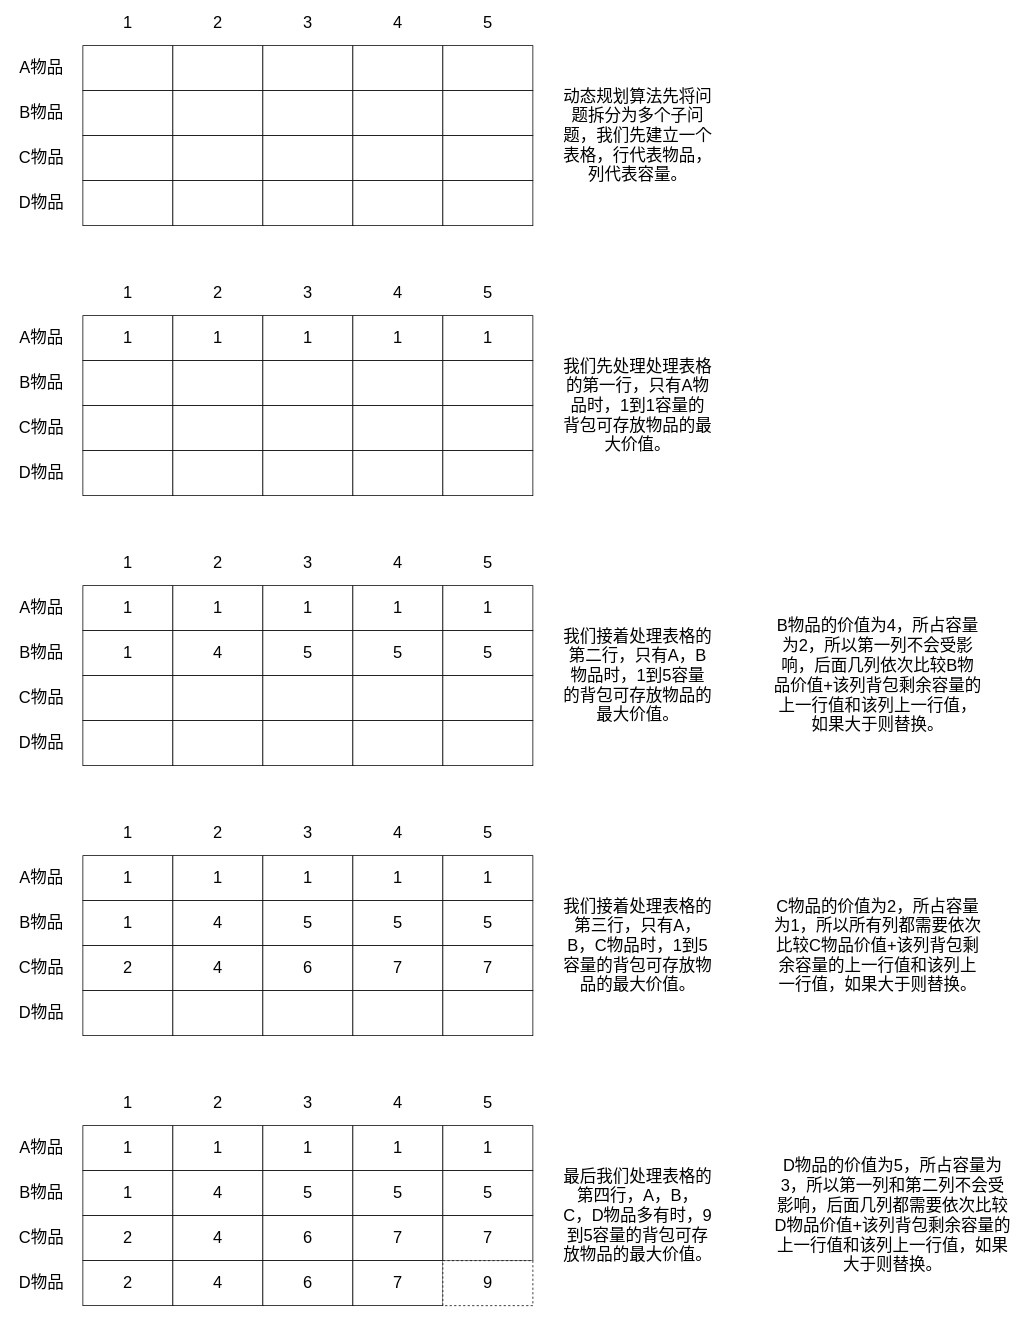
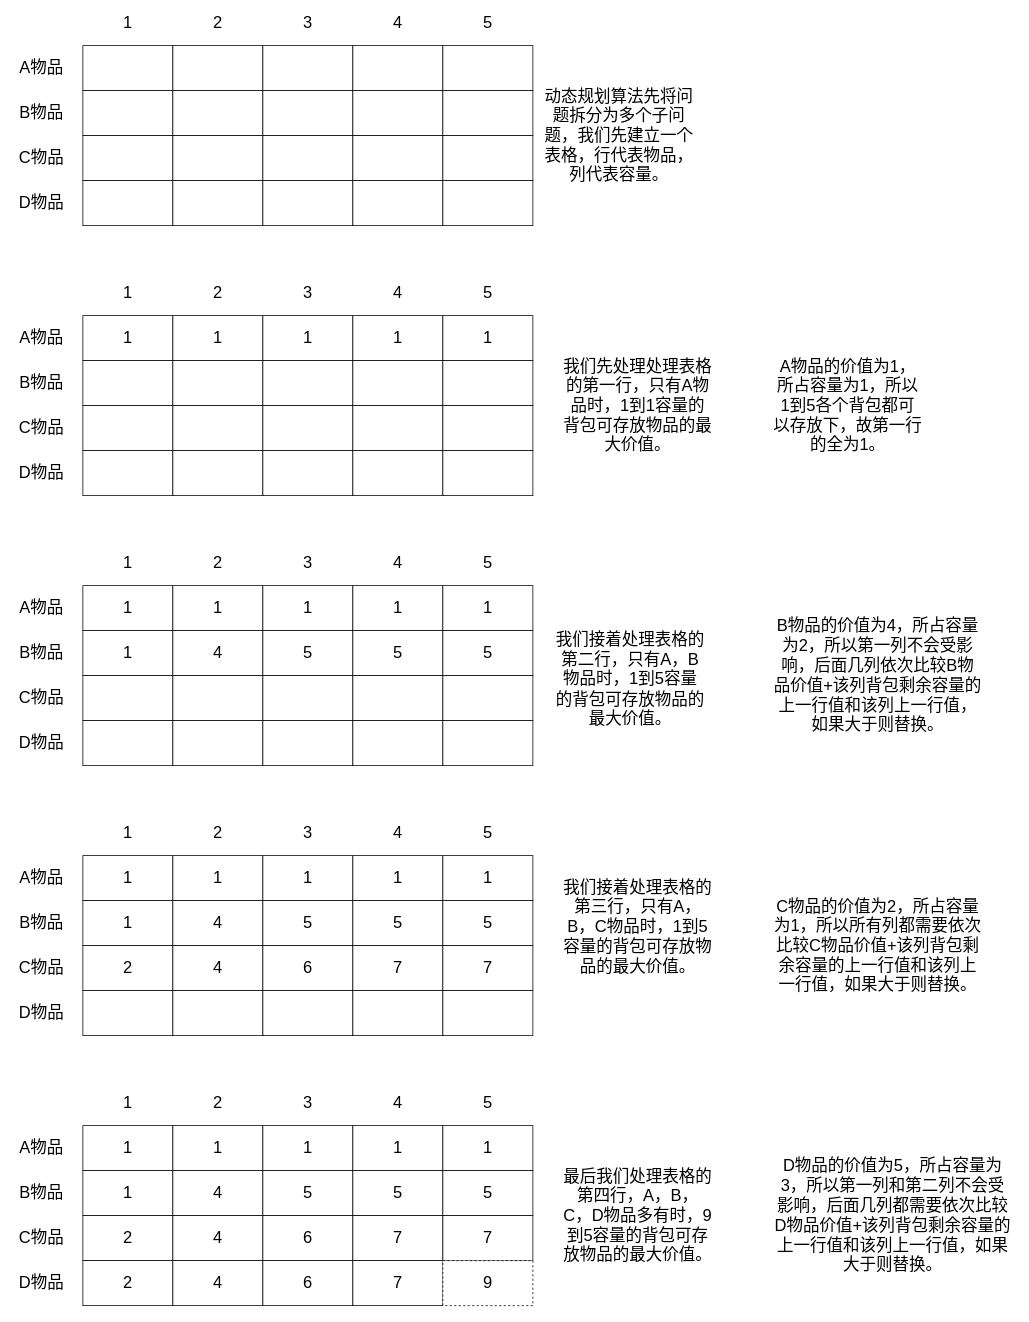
- <mxCell id="31" value="动态规划算法先将问题拆分为多个子问题，我们先建立一个表格，行代表物品，列代表容量。" style="text;html=1;strokeColor=none;fillColor=none;align=center;verticalAlign=middle;whiteSpace=wrap;rounded=0;fontSize=22;" vertex="1" parent="1"><mxGeometry x="750" y="100" width="200" height="160" as="geometry" /></mxCell>
+ <mxCell id="31" value="动态规划算法先将问题拆分为多个子问题，我们先建立一个表格，行代表物品，列代表容量。" style="text;html=1;strokeColor=none;fillColor=none;align=center;verticalAlign=middle;whiteSpace=wrap;rounded=0;fontSize=22;" vertex="1" parent="1"><mxGeometry x="725" y="100" width="200" height="160" as="geometry" /></mxCell>
+ <mxCell id="152" value="A物品的价值为1，所占容量为1，所以1到5各个背包都可以存放下，故第一行的全为1。" style="text;html=1;strokeColor=none;fillColor=none;align=center;verticalAlign=middle;whiteSpace=wrap;rounded=0;fontSize=22;" vertex="1" parent="1"><mxGeometry x="1030" y="460" width="200" height="160" as="geometry" /></mxCell>
- <mxCell id="91" value="我们接着处理表格的第二行，只有A，B物品时，1到5容量的背包可存放物品的最大价值。" style="text;html=1;strokeColor=none;fillColor=none;align=center;verticalAlign=middle;whiteSpace=wrap;rounded=0;fontSize=22;" vertex="1" parent="1"><mxGeometry x="750" y="820" width="200" height="160" as="geometry" /></mxCell>
+ <mxCell id="91" value="我们接着处理表格的第二行，只有A，B物品时，1到5容量的背包可存放物品的最大价值。" style="text;html=1;strokeColor=none;fillColor=none;align=center;verticalAlign=middle;whiteSpace=wrap;rounded=0;fontSize=22;" vertex="1" parent="1"><mxGeometry x="740" y="825" width="200" height="160" as="geometry" /></mxCell>
- <mxCell id="121" value="我们接着处理表格的第三行，只有A，B，C物品时，1到5容量的背包可存放物品的最大价值。" style="text;html=1;strokeColor=none;fillColor=none;align=center;verticalAlign=middle;whiteSpace=wrap;rounded=0;fontSize=22;" vertex="1" parent="1"><mxGeometry x="750" y="1180" width="200" height="160" as="geometry" /></mxCell>
+ <mxCell id="121" value="我们接着处理表格的第三行，只有A，B，C物品时，1到5容量的背包可存放物品的最大价值。" style="text;html=1;strokeColor=none;fillColor=none;align=center;verticalAlign=middle;whiteSpace=wrap;rounded=0;fontSize=22;" vertex="1" parent="1"><mxGeometry x="750" y="1155" width="200" height="160" as="geometry" /></mxCell>
